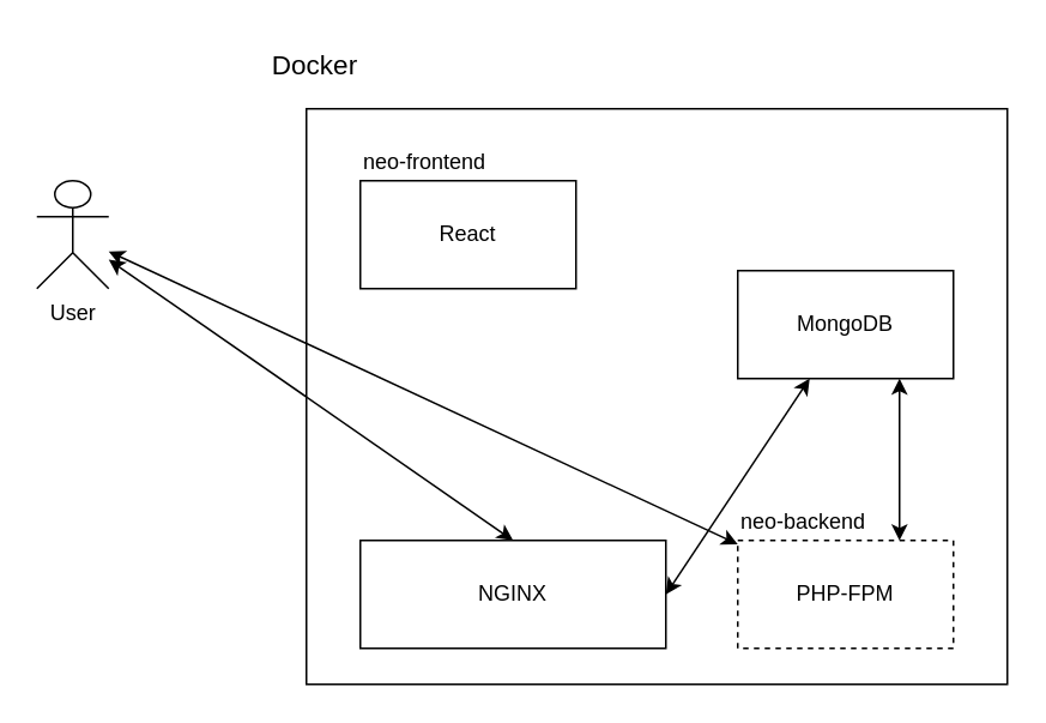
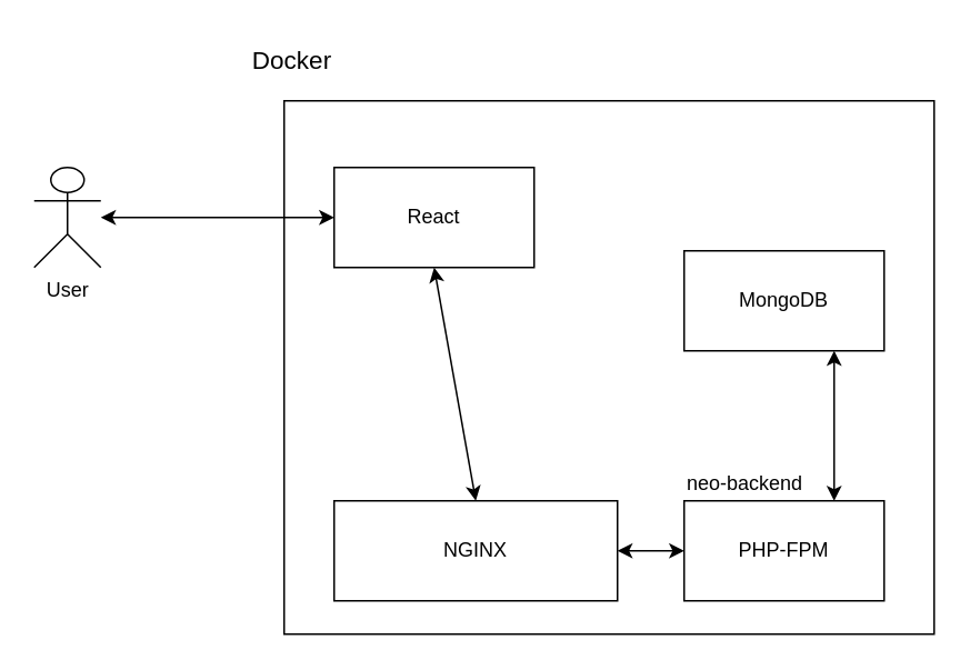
- <mxCell id="4" value="neo-frontend" style="text;html=1;strokeColor=none;fillColor=none;align=left;verticalAlign=middle;whiteSpace=wrap;rounded=0;" vertex="1" parent="1"><mxGeometry x="200" y="80" width="100" height="20" as="geometry" /></mxCell>
- <mxCell id="14" value="" style="endArrow=classic;startArrow=classic;html=1;" edge="1" parent="1" source="13" target="5"><mxGeometry width="50" height="50" relative="1" as="geometry"><mxPoint x="210" y="200" as="sourcePoint" /><mxPoint x="260" y="150" as="targetPoint" /></mxGeometry></mxCell>
+ <mxCell id="14" value="" style="endArrow=classic;startArrow=classic;html=1;entryX=0;entryY=0.5;entryDx=0;entryDy=0;" edge="1" parent="1" source="13" target="3"><mxGeometry width="50" height="50" relative="1" as="geometry"><mxPoint x="210" y="200" as="sourcePoint" /><mxPoint x="260" y="150" as="targetPoint" /></mxGeometry></mxCell>
- <mxCell id="9" value="" style="endArrow=classic;startArrow=classic;html=1;exitX=0.5;exitY=0;exitDx=0;exitDy=0;" edge="1" parent="1" source="7" target="13"><mxGeometry width="50" height="50" relative="1" as="geometry"><mxPoint x="370" y="200" as="sourcePoint" /><mxPoint x="420" y="150" as="targetPoint" /></mxGeometry></mxCell>
+ <mxCell id="9" value="" style="endArrow=classic;startArrow=classic;html=1;exitX=0.5;exitY=0;exitDx=0;exitDy=0;entryX=0.5;entryY=1;entryDx=0;entryDy=0;" edge="1" parent="1" source="7" target="3"><mxGeometry width="50" height="50" relative="1" as="geometry"><mxPoint x="370" y="200" as="sourcePoint" /><mxPoint x="420" y="150" as="targetPoint" /></mxGeometry></mxCell>
- <mxCell id="8" value="" style="endArrow=classic;startArrow=classic;html=1;exitX=1;exitY=0.5;exitDx=0;exitDy=0;" edge="1" parent="1" source="7" target="11"><mxGeometry width="50" height="50" relative="1" as="geometry"><mxPoint x="370" y="200" as="sourcePoint" /><mxPoint x="420" y="150" as="targetPoint" /></mxGeometry></mxCell>
+ <mxCell id="8" value="" style="endArrow=classic;startArrow=classic;html=1;entryX=0;entryY=0.5;entryDx=0;entryDy=0;exitX=1;exitY=0.5;exitDx=0;exitDy=0;" edge="1" parent="1" source="7" target="5"><mxGeometry width="50" height="50" relative="1" as="geometry"><mxPoint x="370" y="200" as="sourcePoint" /><mxPoint x="420" y="150" as="targetPoint" /></mxGeometry></mxCell>
- <mxCell id="5" value="PHP-FPM" style="rounded=0;whiteSpace=wrap;html=1;dashed=1;" vertex="1" parent="1"><mxGeometry x="410" y="300" width="120" height="60" as="geometry" /></mxCell>
+ <mxCell id="5" value="PHP-FPM" style="rounded=0;whiteSpace=wrap;html=1;" vertex="1" parent="1"><mxGeometry x="410" y="300" width="120" height="60" as="geometry" /></mxCell>
